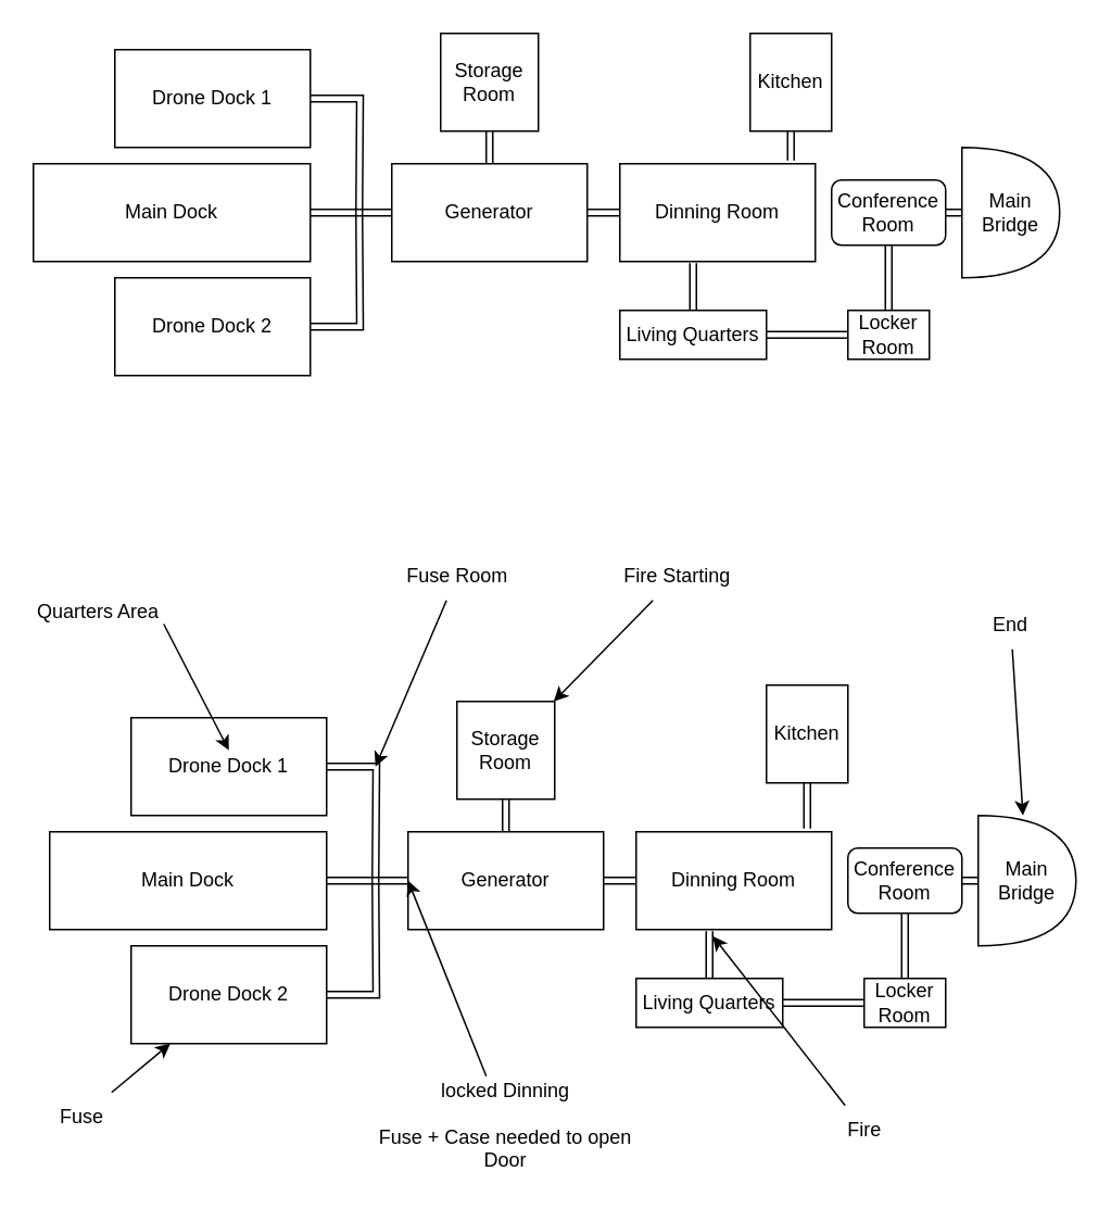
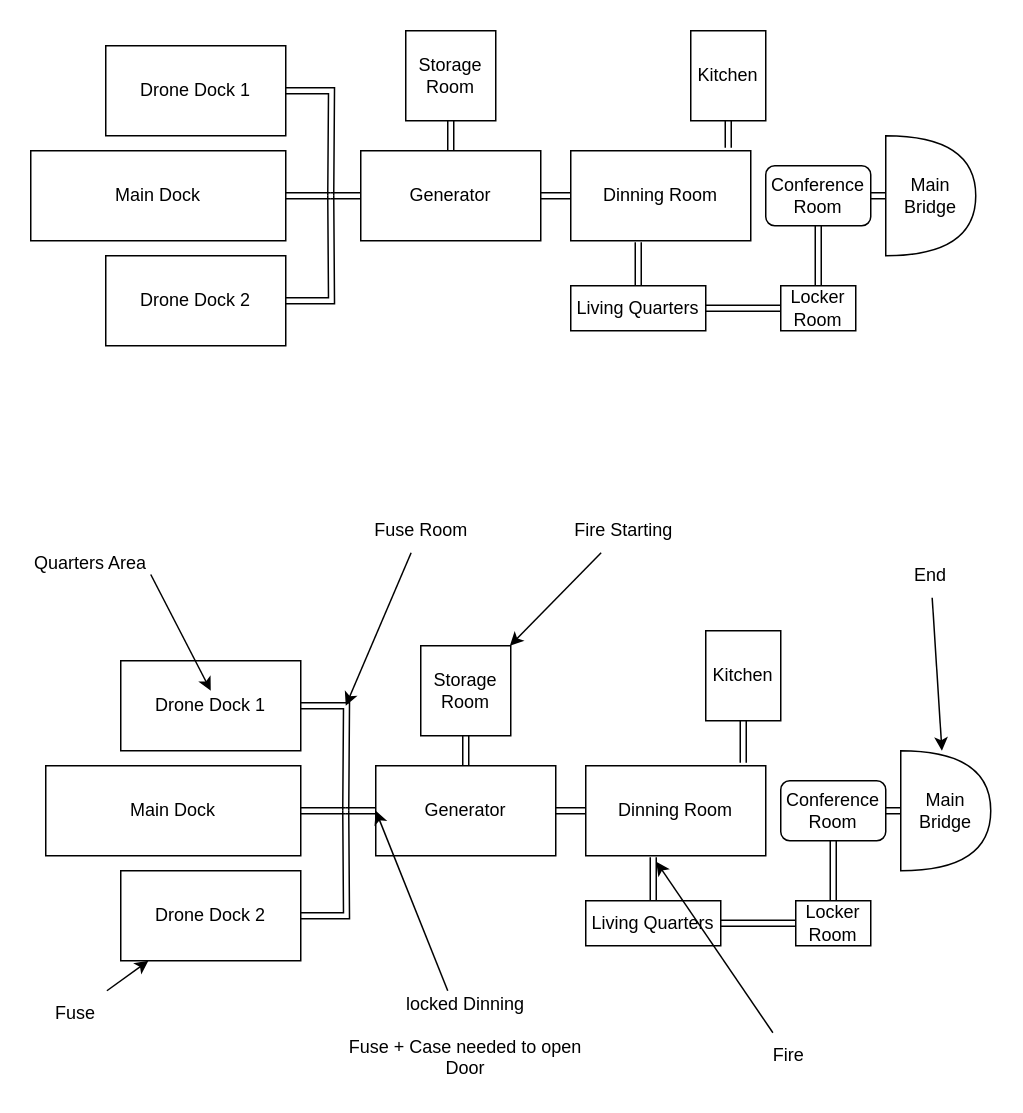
- <mxCell id="50" value="Fuse" style="text;html=1;strokeColor=none;fillColor=none;align=center;verticalAlign=middle;whiteSpace=wrap;rounded=0;" parent="1" vertex="1"><mxGeometry x="20" y="670" width="60" height="30" as="geometry" /></mxCell>
+ <mxCell id="50" value="Fuse" style="text;html=1;strokeColor=none;fillColor=none;align=center;verticalAlign=middle;whiteSpace=wrap;rounded=0;" parent="1" vertex="1"><mxGeometry x="20" y="660" width="60" height="30" as="geometry" /></mxCell>
- <mxCell id="54" value="Fire" style="text;html=1;align=center;verticalAlign=middle;resizable=0;points=[];autosize=1;strokeColor=none;fillColor=none;" parent="1" vertex="1"><mxGeometry x="510" y="678" width="40" height="30" as="geometry" /></mxCell>
+ <mxCell id="54" value="Fire" style="text;html=1;align=center;verticalAlign=middle;resizable=0;points=[];autosize=1;strokeColor=none;fillColor=none;" parent="1" vertex="1"><mxGeometry x="505" y="688" width="40" height="30" as="geometry" /></mxCell>
